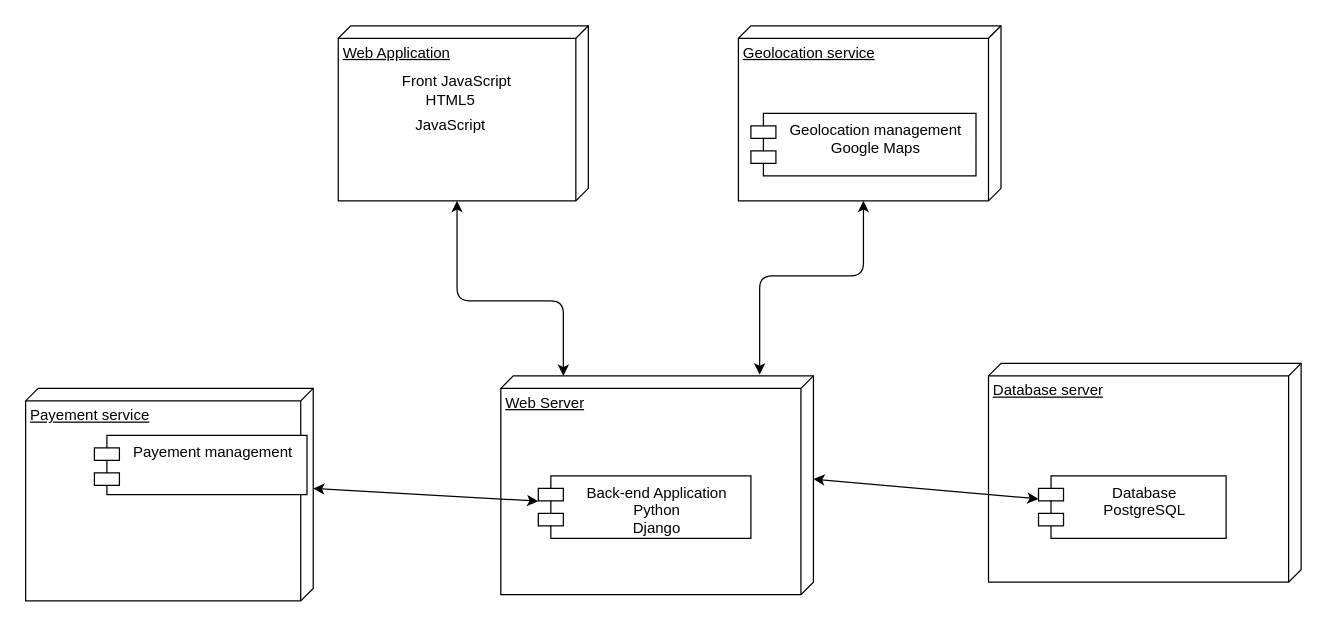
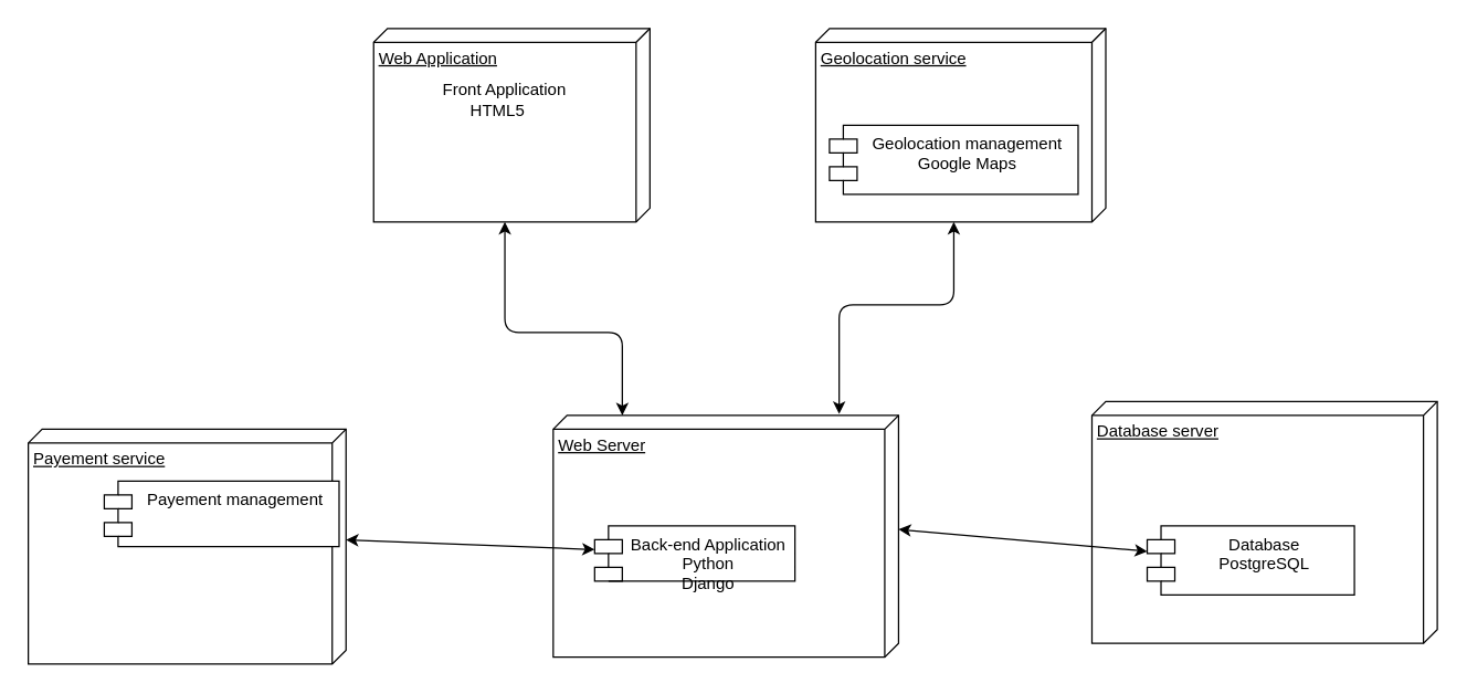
- <mxCell id="9" value="Front JavaScript" style="text;html=1;strokeColor=none;fillColor=none;align=center;verticalAlign=middle;whiteSpace=wrap;rounded=0;" vertex="1" parent="1"><mxGeometry x="300" y="50" width="130" height="30" as="geometry" /></mxCell>
+ <mxCell id="9" value="Front Application" style="text;html=1;strokeColor=none;fillColor=none;align=center;verticalAlign=middle;whiteSpace=wrap;rounded=0;" vertex="1" parent="1"><mxGeometry x="300" y="50" width="130" height="30" as="geometry" /></mxCell>
- <mxCell id="11" value="JavaScript" style="text;html=1;strokeColor=none;fillColor=none;align=center;verticalAlign=middle;whiteSpace=wrap;rounded=0;" vertex="1" parent="1"><mxGeometry x="340" y="90" width="40" height="20" as="geometry" /></mxCell>
- <mxCell id="4" value="Back-end Application&#10;Python&#10;Django&#10;" style="shape=module;align=left;spacingLeft=20;align=center;verticalAlign=top;" vertex="1" parent="1"><mxGeometry x="430" y="380" width="170" height="50" as="geometry" /></mxCell>
+ <mxCell id="4" value="Back-end Application&#10;Python&#10;Django&#10;" style="shape=module;align=left;spacingLeft=20;align=center;verticalAlign=top;" vertex="1" parent="1"><mxGeometry x="430" y="380" width="145" height="40" as="geometry" /></mxCell>
